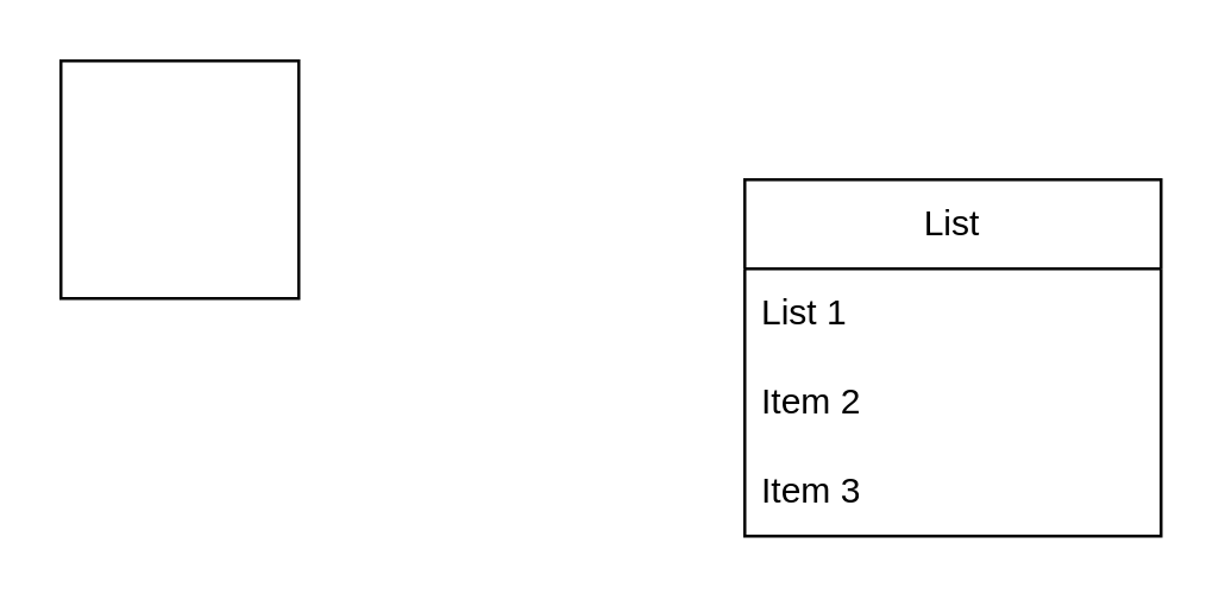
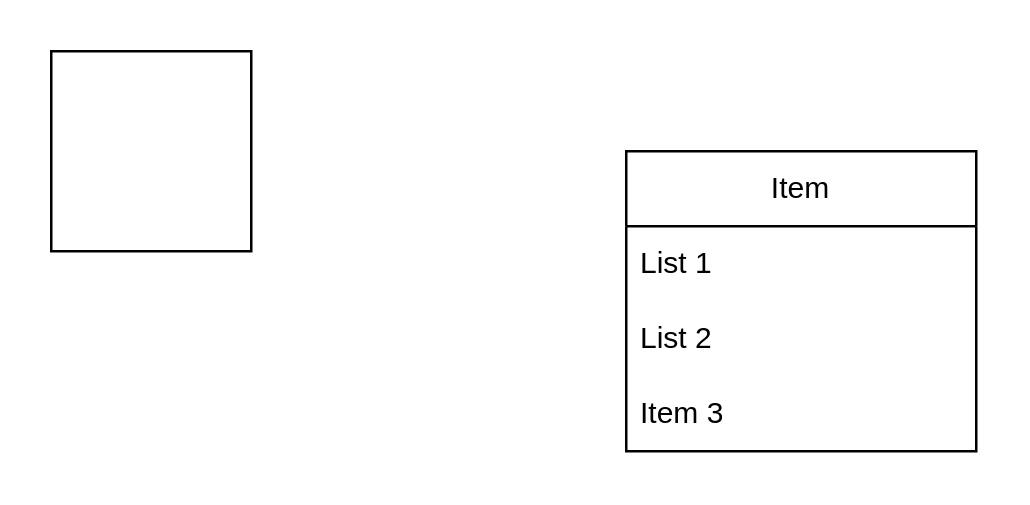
- <mxCell id="3" value="List" style="swimlane;fontStyle=0;childLayout=stackLayout;horizontal=1;startSize=30;horizontalStack=0;resizeParent=1;resizeParentMax=0;resizeLast=0;collapsible=1;marginBottom=0;whiteSpace=wrap;html=1;" vertex="1" parent="1"><mxGeometry x="250" y="60" width="140" height="120" as="geometry" /></mxCell>
+ <mxCell id="3" value="Item" style="swimlane;fontStyle=0;childLayout=stackLayout;horizontal=1;startSize=30;horizontalStack=0;resizeParent=1;resizeParentMax=0;resizeLast=0;collapsible=1;marginBottom=0;whiteSpace=wrap;html=1;" vertex="1" parent="1"><mxGeometry x="250" y="60" width="140" height="120" as="geometry" /></mxCell>
- <mxCell id="5" value="Item 2" style="text;strokeColor=none;fillColor=none;align=left;verticalAlign=middle;spacingLeft=4;spacingRight=4;overflow=hidden;points=[[0,0.5],[1,0.5]];portConstraint=eastwest;rotatable=0;whiteSpace=wrap;html=1;" vertex="1" parent="3"><mxGeometry y="60" width="140" height="30" as="geometry" /></mxCell>
+ <mxCell id="5" value="List 2" style="text;strokeColor=none;fillColor=none;align=left;verticalAlign=middle;spacingLeft=4;spacingRight=4;overflow=hidden;points=[[0,0.5],[1,0.5]];portConstraint=eastwest;rotatable=0;whiteSpace=wrap;html=1;" vertex="1" parent="3"><mxGeometry y="60" width="140" height="30" as="geometry" /></mxCell>
